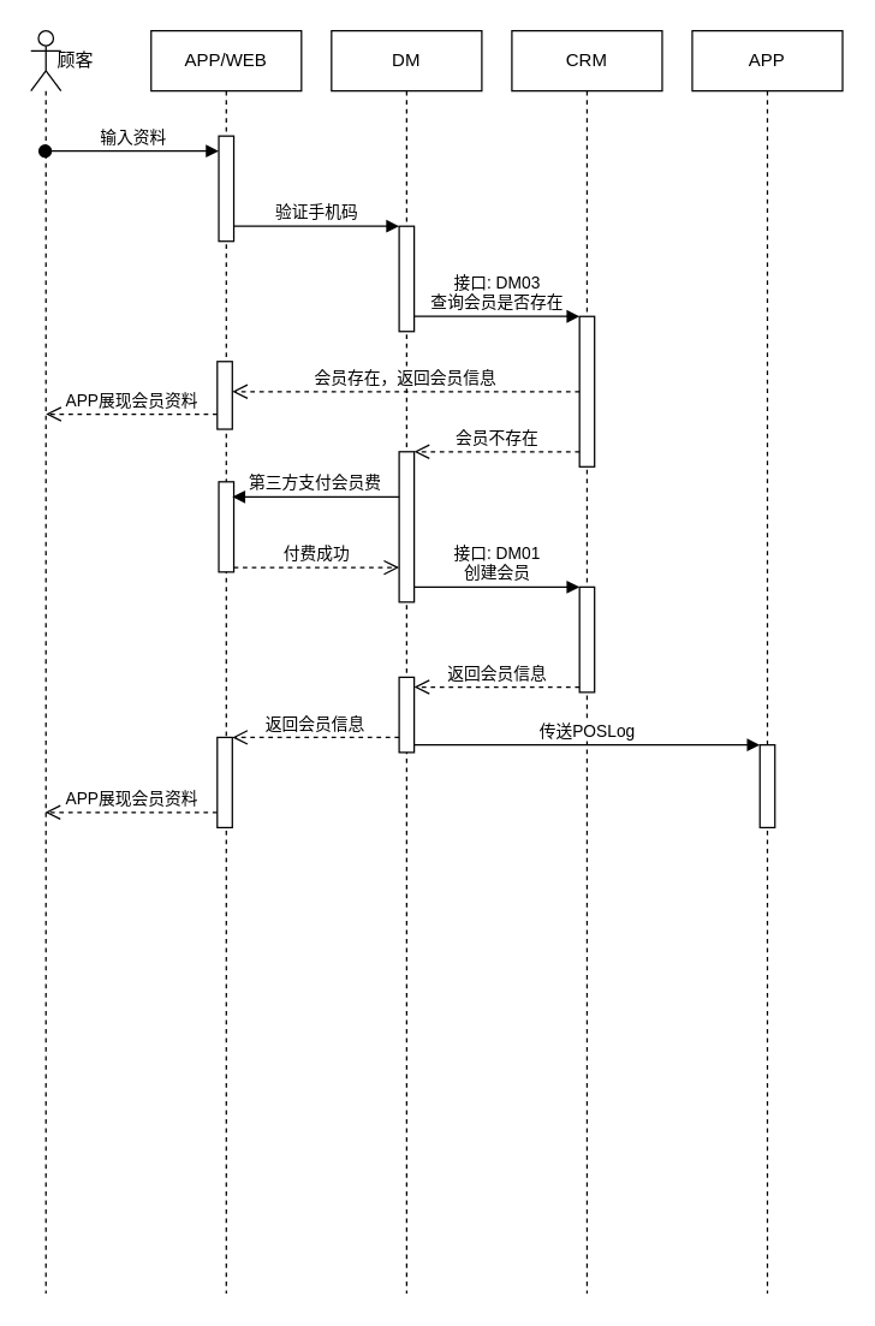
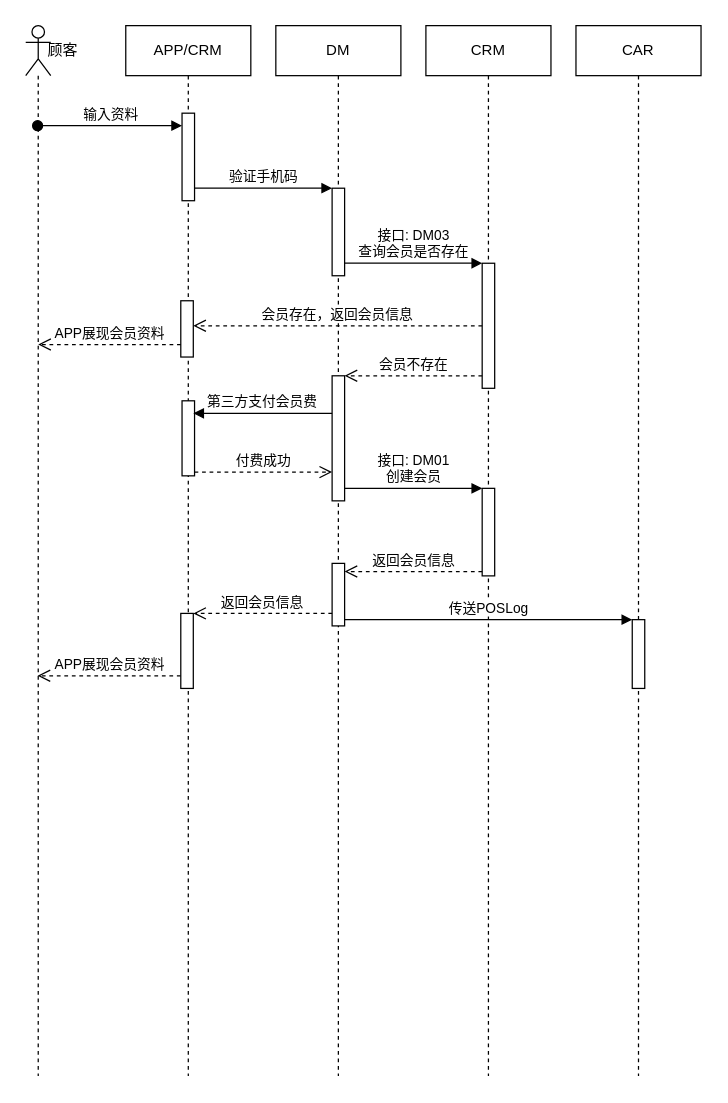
- <mxCell id="3" value="APP/WEB" style="shape=umlLifeline;perimeter=lifelinePerimeter;whiteSpace=wrap;html=1;container=1;collapsible=0;recursiveResize=0;outlineConnect=0;" parent="1" vertex="1"><mxGeometry x="100" y="20" width="100" height="840" as="geometry" /></mxCell>
+ <mxCell id="3" value="APP/CRM" style="shape=umlLifeline;perimeter=lifelinePerimeter;whiteSpace=wrap;html=1;container=1;collapsible=0;recursiveResize=0;outlineConnect=0;" parent="1" vertex="1"><mxGeometry x="100" y="20" width="100" height="840" as="geometry" /></mxCell>
- <mxCell id="28" value="APP" style="shape=umlLifeline;perimeter=lifelinePerimeter;whiteSpace=wrap;html=1;container=1;collapsible=0;recursiveResize=0;outlineConnect=0;" vertex="1" parent="1"><mxGeometry x="460" y="20" width="100" height="840" as="geometry" /></mxCell>
+ <mxCell id="28" value="CAR" style="shape=umlLifeline;perimeter=lifelinePerimeter;whiteSpace=wrap;html=1;container=1;collapsible=0;recursiveResize=0;outlineConnect=0;" vertex="1" parent="1"><mxGeometry x="460" y="20" width="100" height="840" as="geometry" /></mxCell>
